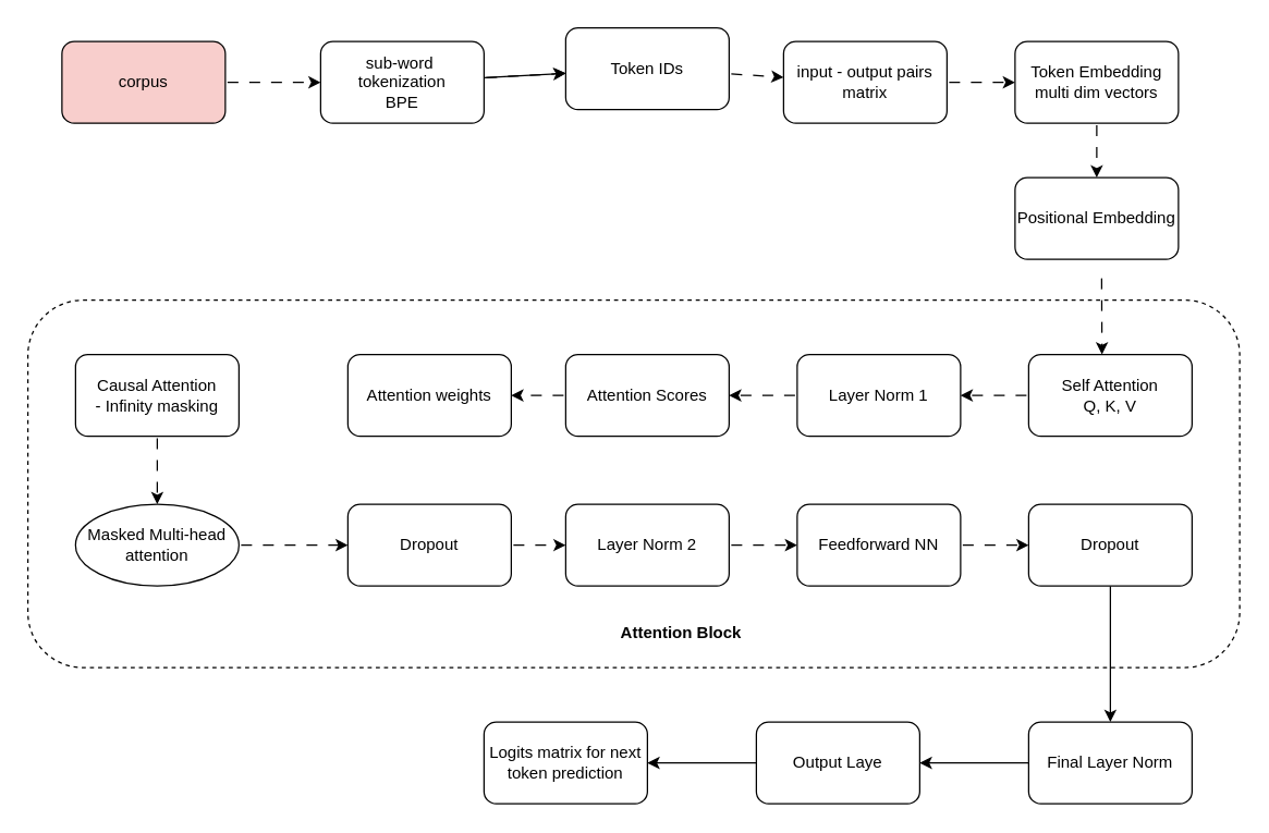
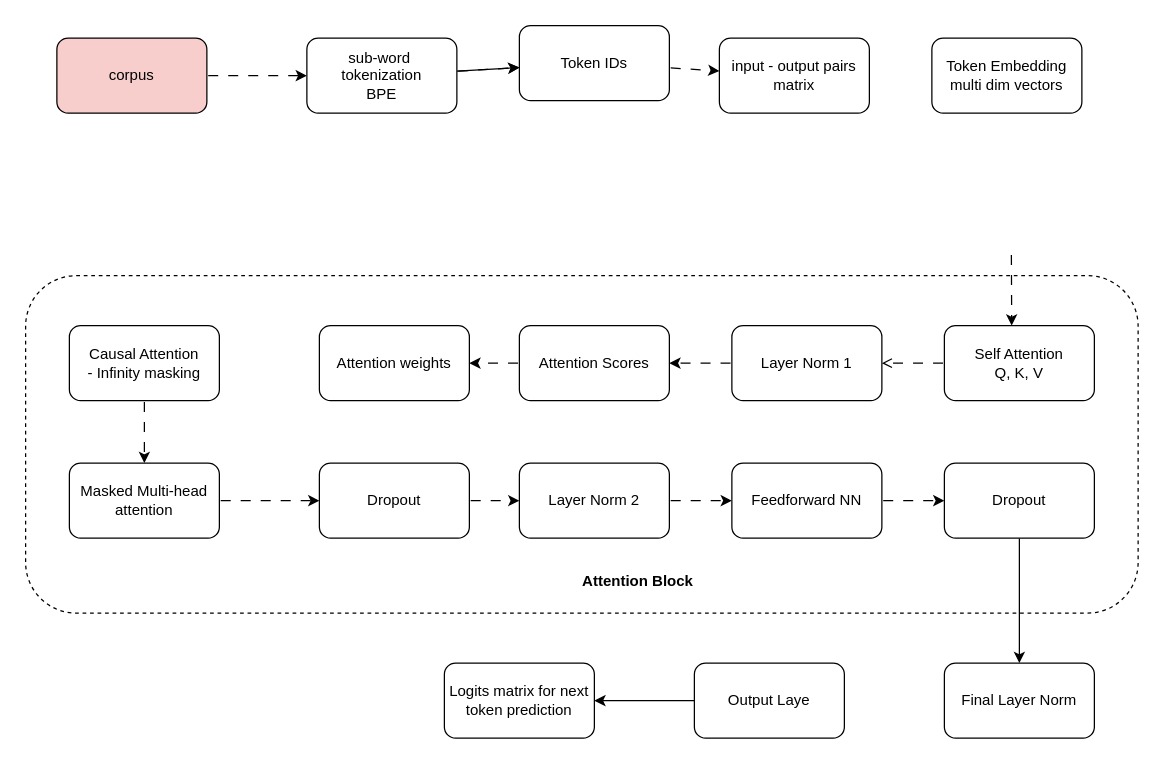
- <mxCell id="7" value="sub-word&amp;nbsp;&lt;div&gt;tokenization&lt;div&gt;BPE&lt;/div&gt;&lt;/div&gt;" style="whiteSpace=wrap;html=1;rounded=1;" vertex="1" parent="1"><mxGeometry x="235" y="30" width="120" height="60" as="geometry" /></mxCell>
+ <mxCell id="7" value="sub-word&amp;nbsp;&lt;div&gt;tokenization&lt;div&gt;BPE&lt;/div&gt;&lt;/div&gt;" style="whiteSpace=wrap;html=1;rounded=1;" vertex="1" parent="1"><mxGeometry x="245" y="30" width="120" height="60" as="geometry" /></mxCell>
- <mxCell id="8" value="" style="edgeStyle=none;html=1;flowAnimation=1;" edge="1" parent="1" source="9" target="11"><mxGeometry relative="1" as="geometry" /></mxCell>
- <mxCell id="10" value="" style="edgeStyle=none;html=1;flowAnimation=1;" edge="1" parent="1" source="11" target="13"><mxGeometry relative="1" as="geometry" /></mxCell>
- <mxCell id="13" value="Positional Embedding" style="whiteSpace=wrap;html=1;rounded=1;" vertex="1" parent="1"><mxGeometry x="745" y="130" width="120" height="60" as="geometry" /></mxCell>
- <mxCell id="25" value="" style="edgeStyle=none;html=1;flowAnimation=1;" edge="1" parent="1" source="15" target="26"><mxGeometry relative="1" as="geometry"><mxPoint x="755" y="290" as="sourcePoint" /><mxPoint x="555" y="290" as="targetPoint" /></mxGeometry></mxCell>
+ <mxCell id="25" value="" style="edgeStyle=none;html=1;flowAnimation=1;endArrow=open;" edge="1" parent="1" source="15" target="26"><mxGeometry relative="1" as="geometry"><mxPoint x="755" y="290" as="sourcePoint" /><mxPoint x="555" y="290" as="targetPoint" /></mxGeometry></mxCell>
- <mxCell id="24" value="Masked Multi-head attention" style="ellipse;whiteSpace=wrap;html=1;" vertex="1" parent="1"><mxGeometry x="55" y="370" width="120" height="60" as="geometry" /></mxCell>
+ <mxCell id="24" value="Masked Multi-head attention" style="whiteSpace=wrap;html=1;rounded=1;" vertex="1" parent="1"><mxGeometry x="55" y="370" width="120" height="60" as="geometry" /></mxCell>
- <mxCell id="35" value="Attention Block" style="text;html=1;align=center;verticalAlign=middle;whiteSpace=wrap;rounded=0;fontStyle=1" vertex="1" parent="1"><mxGeometry x="445" y="450" width="110" height="30" as="geometry" /></mxCell>
+ <mxCell id="35" value="Attention Block" style="text;html=1;align=center;verticalAlign=middle;whiteSpace=wrap;rounded=0;fontStyle=1" vertex="1" parent="1"><mxGeometry x="455" y="450" width="110" height="30" as="geometry" /></mxCell>
- <mxCell id="36" value="" style="edgeStyle=none;html=1;" edge="1" parent="1" source="37" target="39"><mxGeometry relative="1" as="geometry" /></mxCell>
